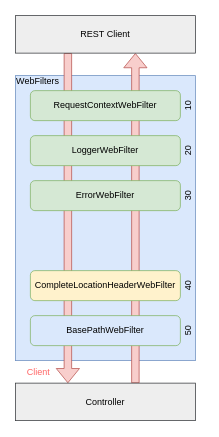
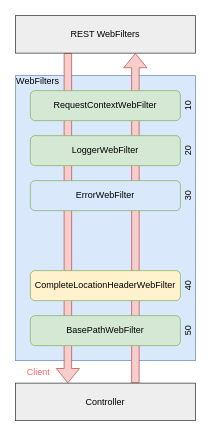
- <mxCell id="18" value="REST Client" style="rounded=0;whiteSpace=wrap;html=1;align=center;fillColor=#eeeeee;strokeColor=#36393d;" vertex="1" parent="1"><mxGeometry x="20" y="20" width="240" height="50" as="geometry" /></mxCell>
+ <mxCell id="18" value="REST WebFilters" style="rounded=0;whiteSpace=wrap;html=1;align=center;fillColor=#eeeeee;strokeColor=#36393d;" vertex="1" parent="1"><mxGeometry x="20" y="20" width="240" height="50" as="geometry" /></mxCell>
- <mxCell id="7" value="&lt;div style=&quot;text-align: left&quot;&gt;&lt;span&gt;ErrorWebFilter&lt;/span&gt;&lt;br&gt;&lt;/div&gt;" style="rounded=1;whiteSpace=wrap;html=1;align=center;fillColor=#d5e8d4;strokeColor=#82b366;" vertex="1" parent="1"><mxGeometry x="40" y="240" width="200" height="40" as="geometry" /></mxCell>
+ <mxCell id="7" value="&lt;div style=&quot;text-align: left&quot;&gt;&lt;span&gt;ErrorWebFilter&lt;/span&gt;&lt;br&gt;&lt;/div&gt;" style="rounded=1;whiteSpace=wrap;html=1;align=center;fillColor=#dae8fc;strokeColor=#82b366;" vertex="1" parent="1"><mxGeometry x="40" y="240" width="200" height="40" as="geometry" /></mxCell>
- <mxCell id="9" value="&lt;div style=&quot;text-align: left&quot;&gt;&lt;span&gt;BasePathWebFilter&lt;/span&gt;&lt;br&gt;&lt;/div&gt;" style="rounded=1;whiteSpace=wrap;html=1;align=center;fillColor=#dae8fc;strokeColor=#82b366;" vertex="1" parent="1"><mxGeometry x="40" y="420" width="200" height="40" as="geometry" /></mxCell>
+ <mxCell id="9" value="&lt;div style=&quot;text-align: left&quot;&gt;&lt;span&gt;BasePathWebFilter&lt;/span&gt;&lt;br&gt;&lt;/div&gt;" style="rounded=1;whiteSpace=wrap;html=1;align=center;fillColor=#d5e8d4;strokeColor=#82b366;" vertex="1" parent="1"><mxGeometry x="40" y="420" width="200" height="40" as="geometry" /></mxCell>
